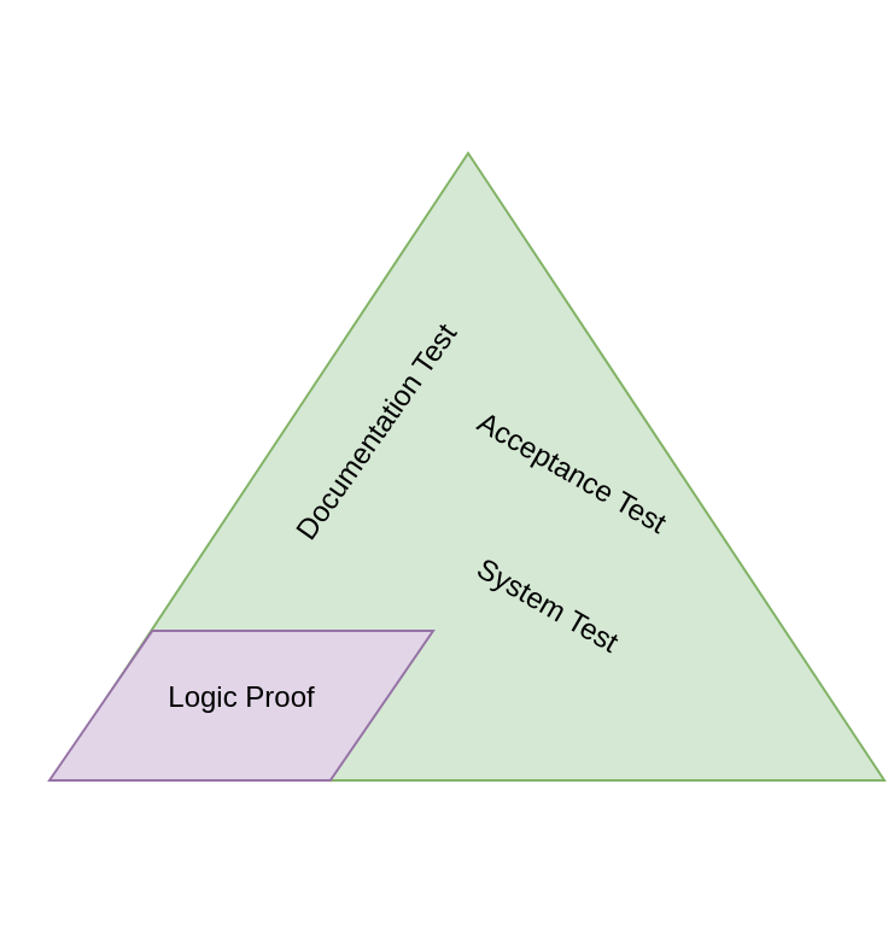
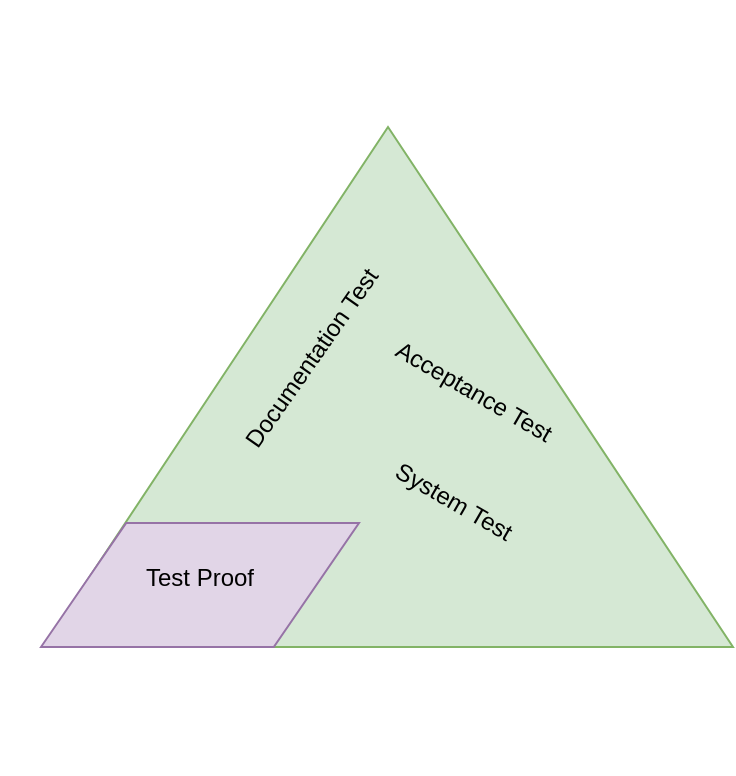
- <mxCell id="7" value="Logic Proof" style="text;html=1;strokeColor=none;fillColor=none;align=center;verticalAlign=middle;whiteSpace=wrap;rounded=0;" vertex="1" parent="1"><mxGeometry x="59.5" y="279" width="80" height="20" as="geometry" /></mxCell>
+ <mxCell id="7" value="Test Proof" style="text;html=1;strokeColor=none;fillColor=none;align=center;verticalAlign=middle;whiteSpace=wrap;rounded=0;" vertex="1" parent="1"><mxGeometry x="59.5" y="279" width="80" height="20" as="geometry" /></mxCell>
